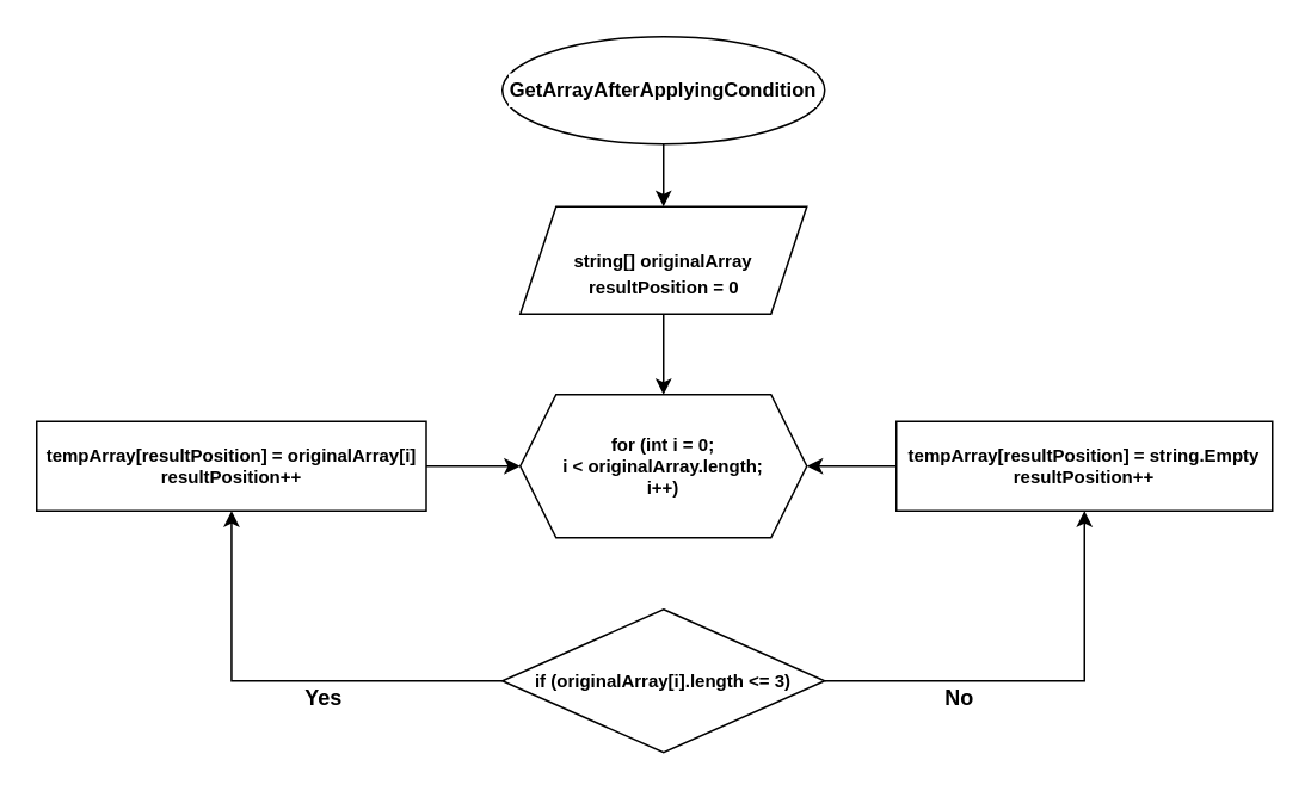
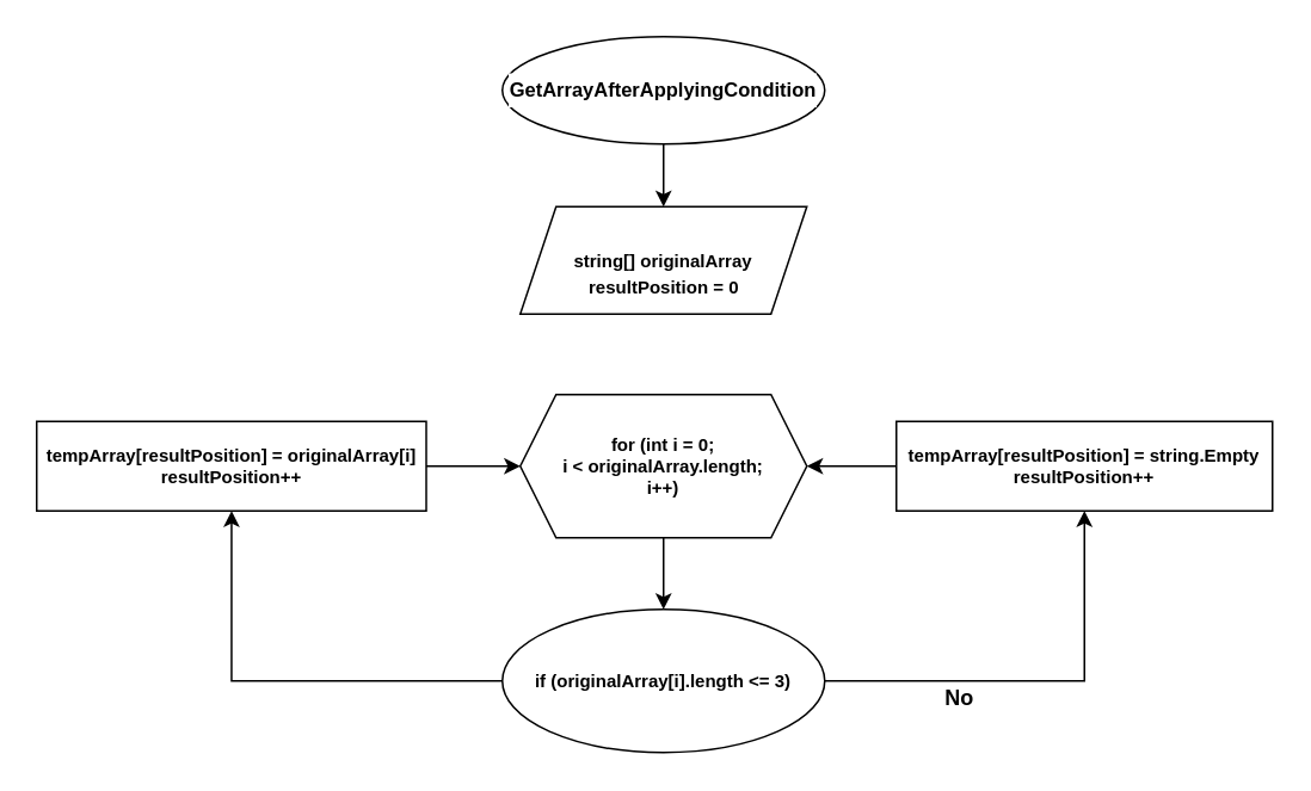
- <mxCell id="4" value="" style="edgeStyle=orthogonalEdgeStyle;rounded=0;orthogonalLoop=1;jettySize=auto;html=1;fontStyle=1" parent="1" source="5" target="7" edge="1"><mxGeometry relative="1" as="geometry" /></mxCell>
+ <mxCell id="6" value="" style="edgeStyle=orthogonalEdgeStyle;rounded=0;orthogonalLoop=1;jettySize=auto;html=1;fontStyle=1" parent="1" source="7" target="10" edge="1"><mxGeometry relative="1" as="geometry" /></mxCell>
- <mxCell id="10" value="if (originalArray[i].length &amp;lt;= 3)" style="rhombus;whiteSpace=wrap;html=1;fontSize=10;fontStyle=1" parent="1" vertex="1"><mxGeometry x="280" y="340" width="180" height="80" as="geometry" /></mxCell>
+ <mxCell id="10" value="if (originalArray[i].length &amp;lt;= 3)" style="ellipse;whiteSpace=wrap;html=1;fontSize=10;fontStyle=1;" parent="1" vertex="1"><mxGeometry x="280" y="340" width="180" height="80" as="geometry" /></mxCell>
- <mxCell id="13" value="Yes" style="text;html=1;align=center;verticalAlign=middle;resizable=0;points=[];autosize=1;strokeColor=none;fillColor=none;fontStyle=1" parent="1" vertex="1"><mxGeometry x="160" y="375" width="40" height="30" as="geometry" /></mxCell>
